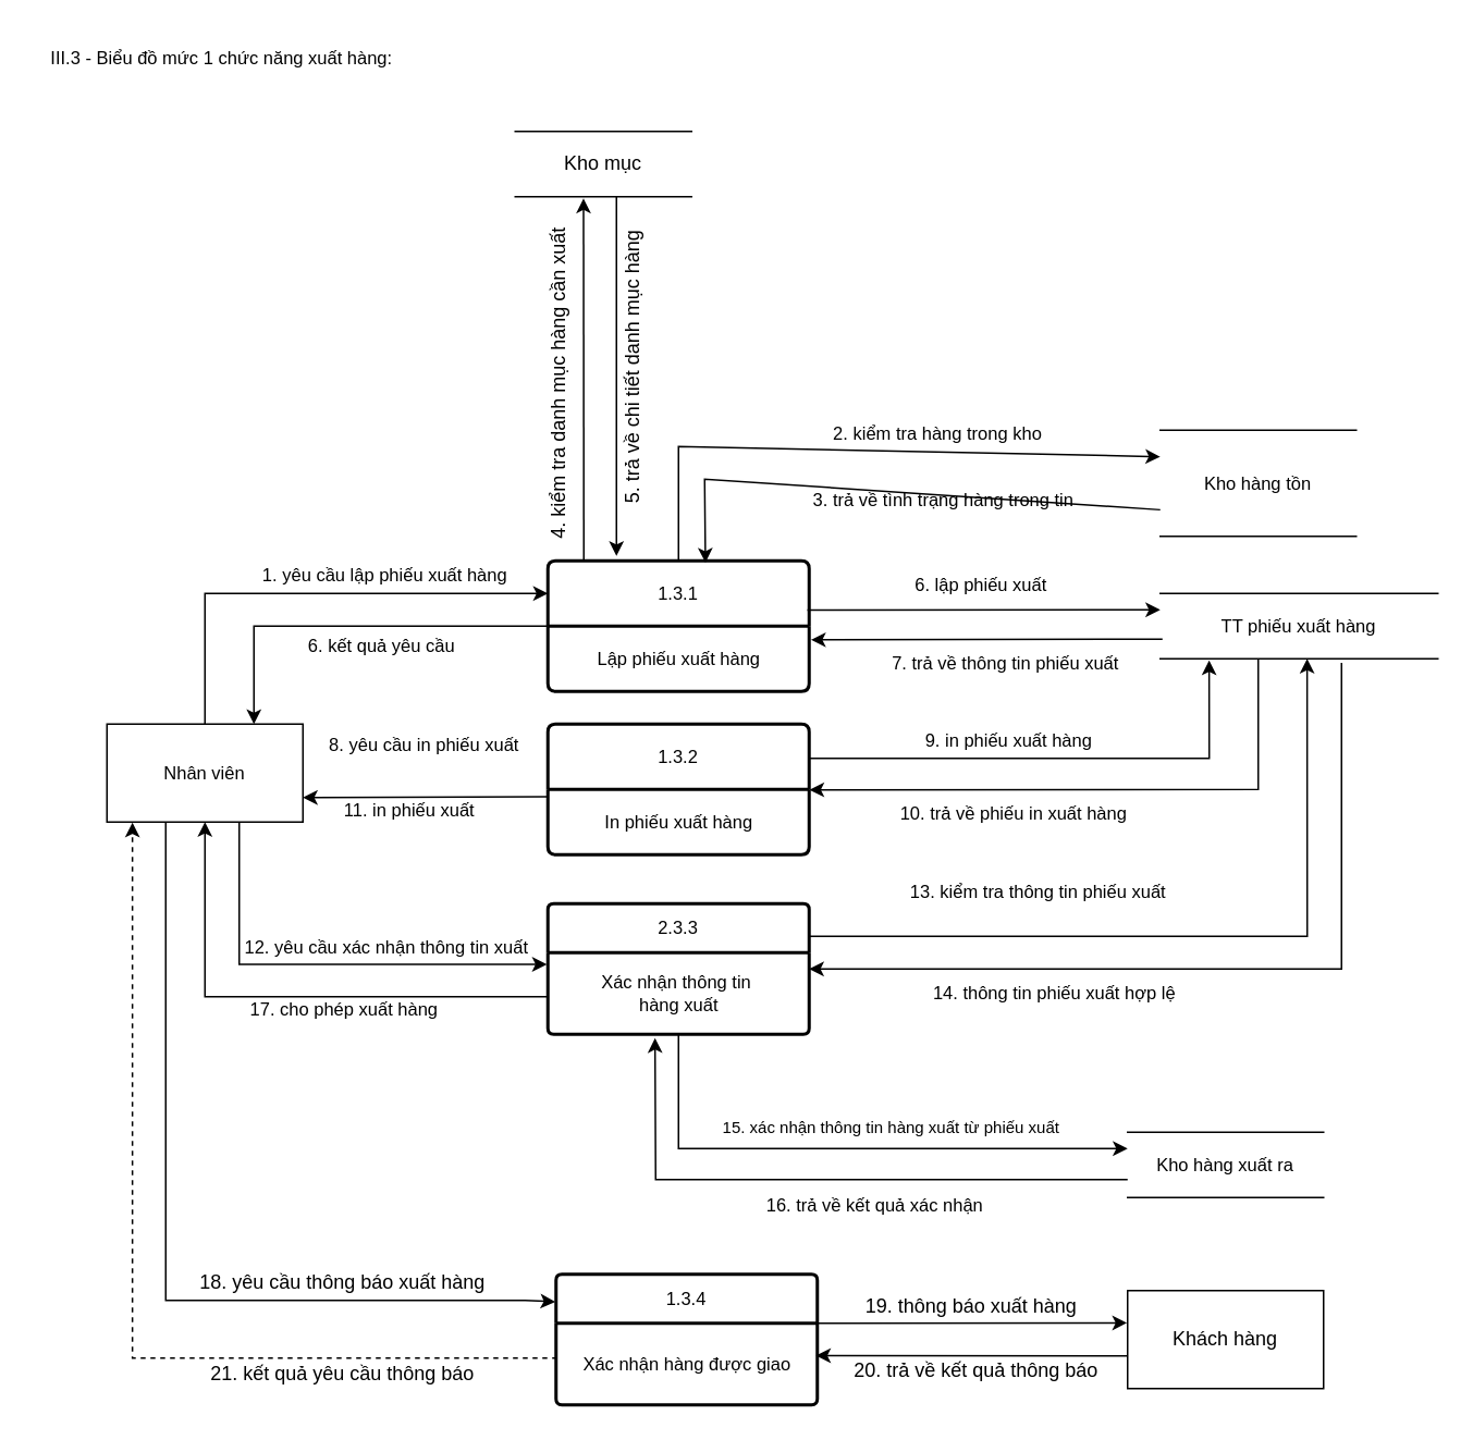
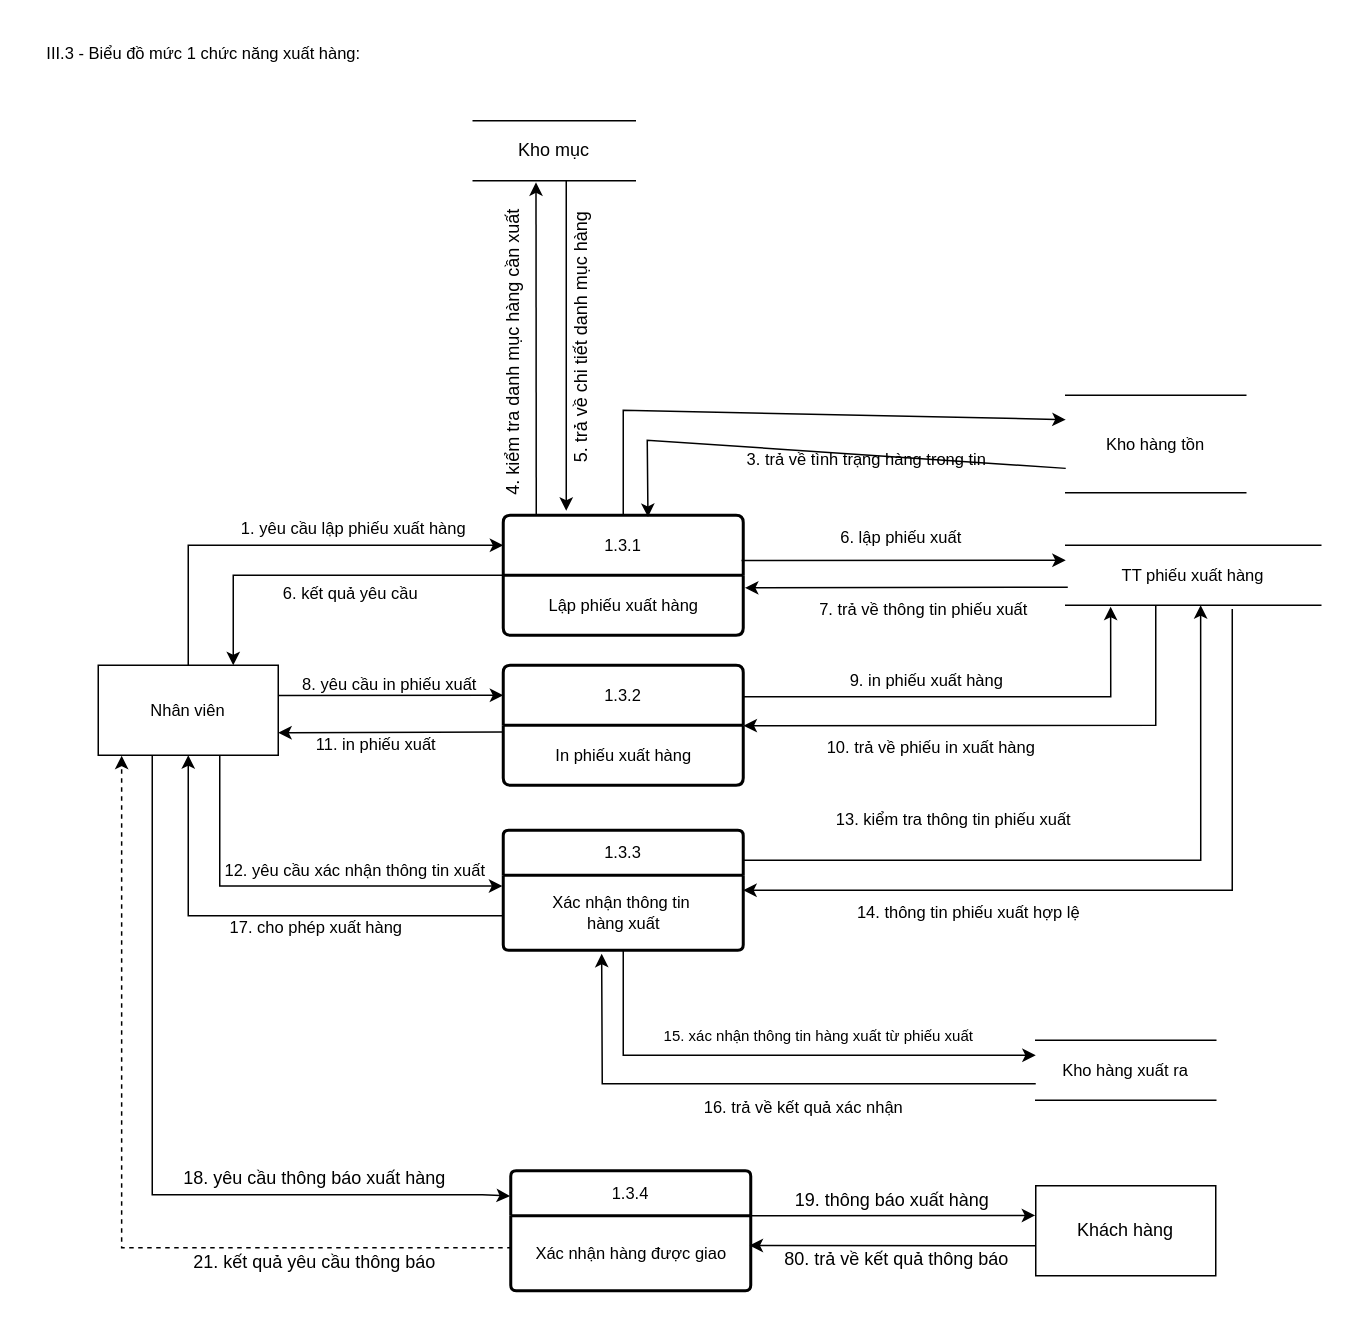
- <mxCell id="14" value="2. kiểm tra hàng trong kho&amp;nbsp;" style="text;html=1;align=center;verticalAlign=middle;resizable=0;points=[];autosize=1;strokeColor=none;fillColor=none;fontSize=11;" vertex="1" parent="1"><mxGeometry x="500" y="250" width="150" height="30" as="geometry" /></mxCell>
+ <mxCell id="25" value="" style="endArrow=classic;html=1;rounded=0;exitX=1.002;exitY=0.335;exitDx=0;exitDy=0;exitPerimeter=0;entryX=0;entryY=0.25;entryDx=0;entryDy=0;fontSize=11;" edge="1" parent="1" source="7" target="5"><mxGeometry width="50" height="50" relative="1" as="geometry"><mxPoint x="410" y="573" as="sourcePoint" /><mxPoint x="330" y="463" as="targetPoint" /></mxGeometry></mxCell>
- <mxCell id="8" value="2.3.3" style="swimlane;childLayout=stackLayout;horizontal=1;startSize=30;horizontalStack=0;rounded=1;fontSize=11;fontStyle=0;strokeWidth=2;resizeParent=0;resizeLast=1;shadow=0;dashed=0;align=center;arcSize=4;whiteSpace=wrap;html=1;" vertex="1" parent="1"><mxGeometry x="335" y="553" width="160" height="80" as="geometry"><mxRectangle x="515" y="-17" width="60" height="50" as="alternateBounds" /></mxGeometry></mxCell>
+ <mxCell id="8" value="1.3.3" style="swimlane;childLayout=stackLayout;horizontal=1;startSize=30;horizontalStack=0;rounded=1;fontSize=11;fontStyle=0;strokeWidth=2;resizeParent=0;resizeLast=1;shadow=0;dashed=0;align=center;arcSize=4;whiteSpace=wrap;html=1;" vertex="1" parent="1"><mxGeometry x="335" y="553" width="160" height="80" as="geometry"><mxRectangle x="515" y="-17" width="60" height="50" as="alternateBounds" /></mxGeometry></mxCell>
- <mxCell id="59" value="20. trả về kết quả thông báo" style="text;html=1;align=center;verticalAlign=middle;resizable=0;points=[];autosize=1;strokeColor=none;fillColor=none;" vertex="1" parent="1"><mxGeometry x="512" y="824" width="170" height="30" as="geometry" /></mxCell>
+ <mxCell id="59" value="80. trả về kết quả thông báo" style="text;html=1;align=center;verticalAlign=middle;resizable=0;points=[];autosize=1;strokeColor=none;fillColor=none;" vertex="1" parent="1"><mxGeometry x="512" y="824" width="170" height="30" as="geometry" /></mxCell>
